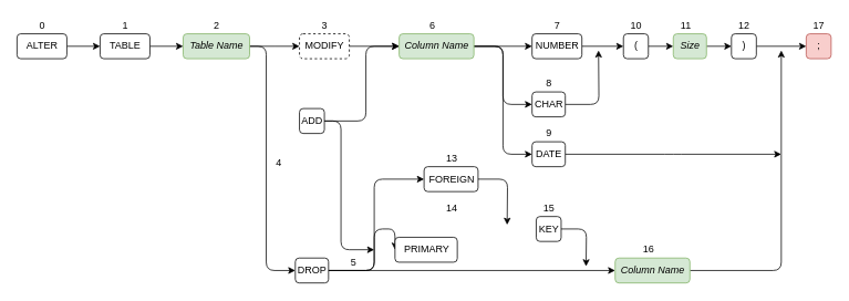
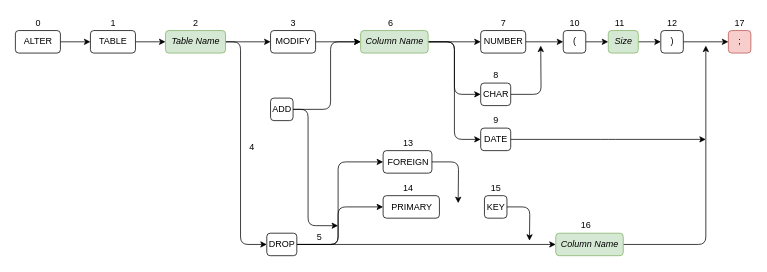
- <mxCell id="23" value="MODIFY" style="html=1;rounded=1;dashed=1;" parent="1" vertex="1"><mxGeometry x="360" y="40" width="60" height="30" as="geometry" /></mxCell>
+ <mxCell id="23" value="MODIFY" style="html=1;rounded=1;" parent="1" vertex="1"><mxGeometry x="360" y="40" width="60" height="30" as="geometry" /></mxCell>
- <mxCell id="32" value="PRIMARY" style="html=1;rounded=1;" parent="1" vertex="1"><mxGeometry x="475" y="285" width="75" height="30" as="geometry" /></mxCell>
+ <mxCell id="32" value="PRIMARY" style="html=1;rounded=1;" parent="1" vertex="1"><mxGeometry x="510" y="260" width="75" height="30" as="geometry" /></mxCell>
